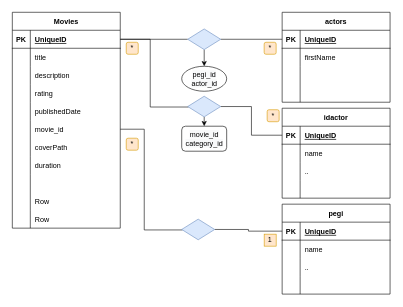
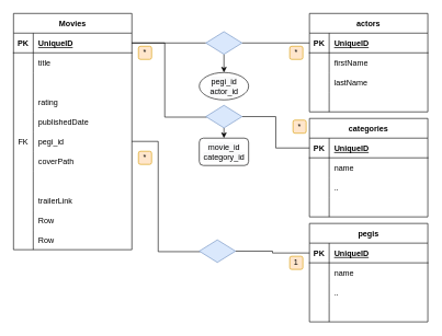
- <mxCell id="11" value="description" style="shape=partialRectangle;connectable=0;fillColor=none;top=0;left=0;bottom=0;right=0;align=left;spacingLeft=6;overflow=hidden;" parent="9" vertex="1"><mxGeometry x="30" width="150" height="30" as="geometry"><mxRectangle width="150" height="30" as="alternateBounds" /></mxGeometry></mxCell>
+ <mxCell id="45" value="lastName" style="shape=partialRectangle;connectable=0;fillColor=none;top=0;left=0;bottom=0;right=0;align=left;spacingLeft=6;overflow=hidden;" parent="43" vertex="1"><mxGeometry x="30" width="150" height="30" as="geometry"><mxRectangle width="150" height="30" as="alternateBounds" /></mxGeometry></mxCell>
- <mxCell id="55" value="idactor" style="shape=table;startSize=30;container=1;collapsible=1;childLayout=tableLayout;fixedRows=1;rowLines=0;fontStyle=1;align=center;resizeLast=1;" parent="1" vertex="1"><mxGeometry x="470" y="180" width="180" height="150" as="geometry" /></mxCell>
+ <mxCell id="55" value="categories" style="shape=table;startSize=30;container=1;collapsible=1;childLayout=tableLayout;fixedRows=1;rowLines=0;fontStyle=1;align=center;resizeLast=1;" parent="1" vertex="1"><mxGeometry x="470" y="180" width="180" height="150" as="geometry" /></mxCell>
+ <mxCell id="19" value="FK" style="shape=partialRectangle;connectable=0;fillColor=none;top=0;left=0;bottom=0;right=0;editable=1;overflow=hidden;" parent="18" vertex="1"><mxGeometry width="30" height="30" as="geometry"><mxRectangle width="30" height="30" as="alternateBounds" /></mxGeometry></mxCell>
- <mxCell id="20" value="movie_id" style="shape=partialRectangle;connectable=0;fillColor=none;top=0;left=0;bottom=0;right=0;align=left;spacingLeft=6;overflow=hidden;" parent="18" vertex="1"><mxGeometry x="30" width="150" height="30" as="geometry"><mxRectangle width="150" height="30" as="alternateBounds" /></mxGeometry></mxCell>
+ <mxCell id="20" value="pegi_id" style="shape=partialRectangle;connectable=0;fillColor=none;top=0;left=0;bottom=0;right=0;align=left;spacingLeft=6;overflow=hidden;" parent="18" vertex="1"><mxGeometry x="30" width="150" height="30" as="geometry"><mxRectangle width="150" height="30" as="alternateBounds" /></mxGeometry></mxCell>
- <mxCell id="26" value="duration" style="shape=partialRectangle;connectable=0;fillColor=none;top=0;left=0;bottom=0;right=0;align=left;spacingLeft=6;overflow=hidden;" parent="24" vertex="1"><mxGeometry x="30" width="150" height="30" as="geometry"><mxRectangle width="150" height="30" as="alternateBounds" /></mxGeometry></mxCell>
+ <mxCell id="29" value="trailerLink" style="shape=partialRectangle;connectable=0;fillColor=none;top=0;left=0;bottom=0;right=0;align=left;spacingLeft=6;overflow=hidden;" parent="27" vertex="1"><mxGeometry x="30" width="150" height="30" as="geometry"><mxRectangle width="150" height="30" as="alternateBounds" /></mxGeometry></mxCell>
- <mxCell id="75" value="pegi" style="shape=table;startSize=30;container=1;collapsible=1;childLayout=tableLayout;fixedRows=1;rowLines=0;fontStyle=1;align=center;resizeLast=1;" vertex="1" parent="1"><mxGeometry x="470" y="340" width="180" height="150" as="geometry" /></mxCell>
+ <mxCell id="75" value="pegis" style="shape=table;startSize=30;container=1;collapsible=1;childLayout=tableLayout;fixedRows=1;rowLines=0;fontStyle=1;align=center;resizeLast=1;" vertex="1" parent="1"><mxGeometry x="470" y="340" width="180" height="150" as="geometry" /></mxCell>
- <mxCell id="91" value="1" style="whiteSpace=wrap;html=1;fillColor=#ffe6cc;strokeColor=#d79b00;verticalAlign=middle;rounded=0;" vertex="1" parent="1"><mxGeometry x="440" y="390" width="20" height="20" as="geometry" /></mxCell>
+ <mxCell id="91" value="1" style="rounded=1;whiteSpace=wrap;html=1;fillColor=#ffe6cc;strokeColor=#d79b00;verticalAlign=middle;" vertex="1" parent="1"><mxGeometry x="440" y="390" width="20" height="20" as="geometry" /></mxCell>
